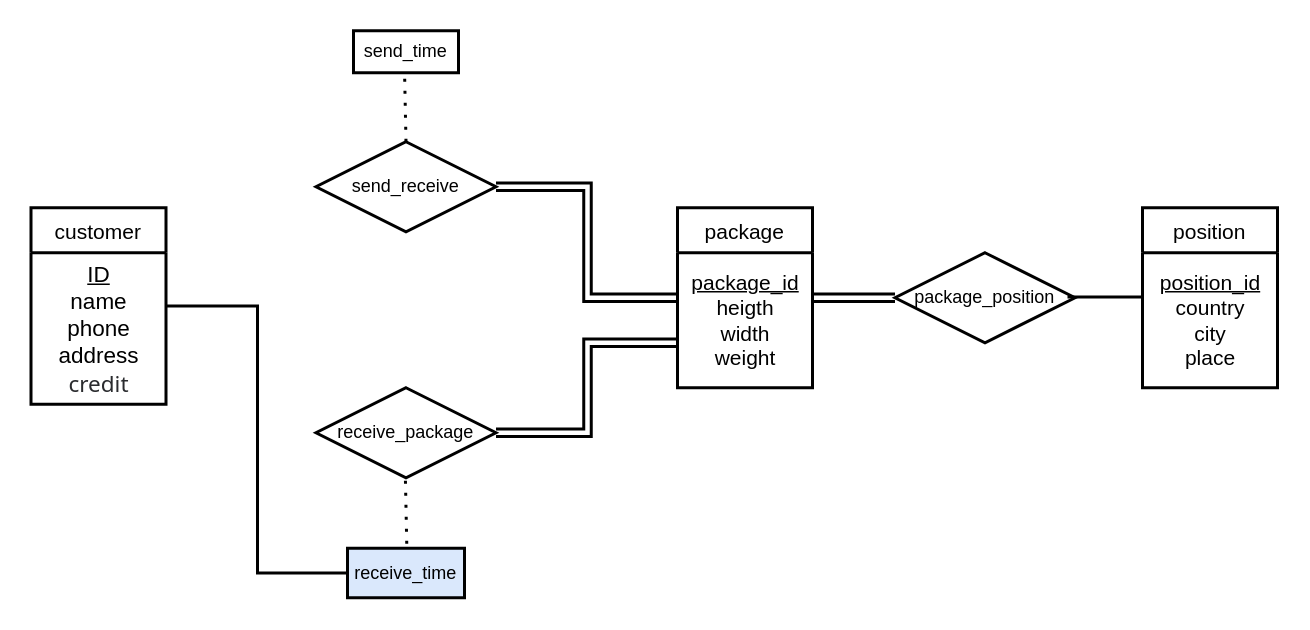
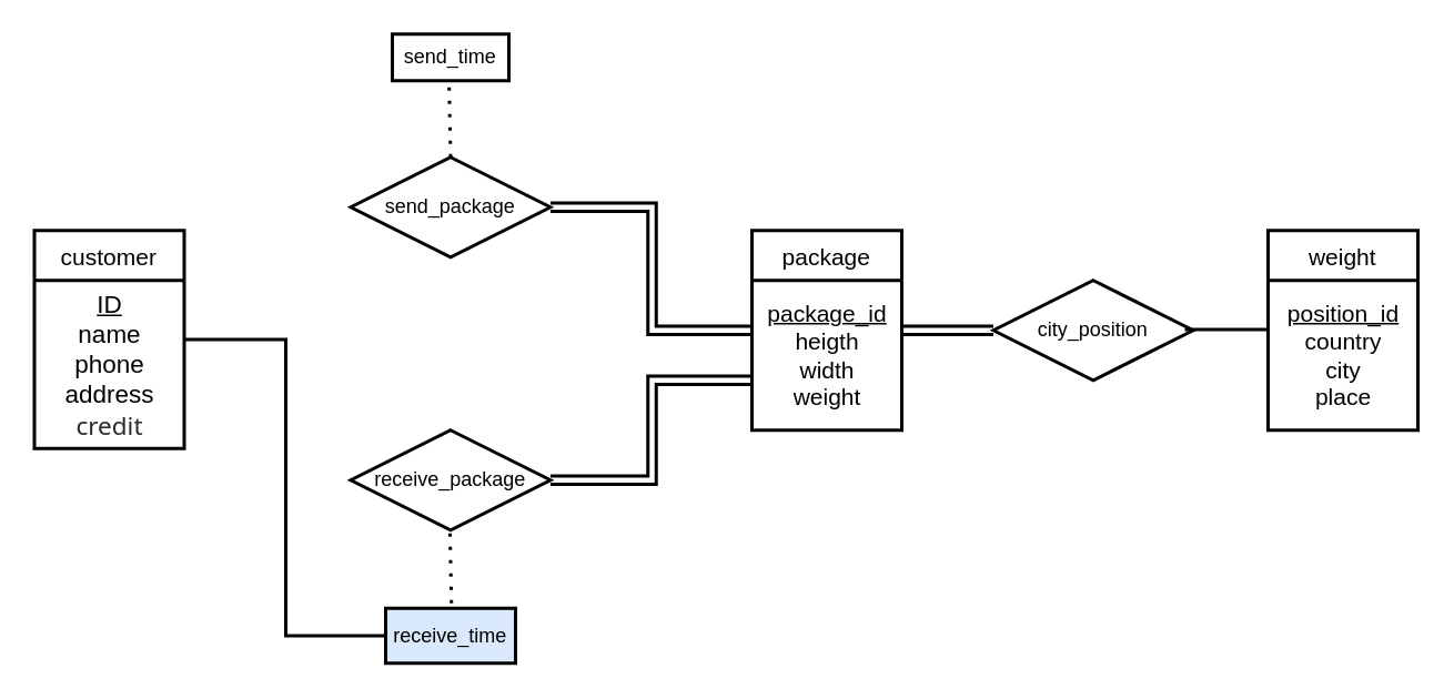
- <mxCell id="7" value="send_receive" style="shape=rhombus;perimeter=rhombusPerimeter;whiteSpace=wrap;html=1;align=center;rounded=0;shadow=0;glass=0;sketch=0;strokeWidth=2;" vertex="1" parent="1"><mxGeometry x="210" y="94" width="120" height="60" as="geometry" /></mxCell>
+ <mxCell id="7" value="send_package" style="shape=rhombus;perimeter=rhombusPerimeter;whiteSpace=wrap;html=1;align=center;rounded=0;shadow=0;glass=0;sketch=0;strokeWidth=2;" vertex="1" parent="1"><mxGeometry x="210" y="94" width="120" height="60" as="geometry" /></mxCell>
- <mxCell id="4" value="position" style="swimlane;childLayout=stackLayout;horizontal=1;startSize=30;horizontalStack=0;rounded=0;fontSize=14;fontStyle=0;strokeWidth=2;resizeParent=0;resizeLast=1;shadow=0;dashed=0;align=center;sketch=0;glass=0;" vertex="1" parent="1"><mxGeometry x="761" y="138" width="90" height="120" as="geometry" /></mxCell>
+ <mxCell id="4" value="weight" style="swimlane;childLayout=stackLayout;horizontal=1;startSize=30;horizontalStack=0;rounded=0;fontSize=14;fontStyle=0;strokeWidth=2;resizeParent=0;resizeLast=1;shadow=0;dashed=0;align=center;sketch=0;glass=0;" vertex="1" parent="1"><mxGeometry x="761" y="138" width="90" height="120" as="geometry" /></mxCell>
- <mxCell id="8" value="package_position" style="shape=rhombus;perimeter=rhombusPerimeter;whiteSpace=wrap;html=1;align=center;rounded=0;shadow=0;glass=0;sketch=0;strokeWidth=2;" vertex="1" parent="1"><mxGeometry x="596" y="168" width="120" height="60" as="geometry" /></mxCell>
+ <mxCell id="8" value="city_position" style="shape=rhombus;perimeter=rhombusPerimeter;whiteSpace=wrap;html=1;align=center;rounded=0;shadow=0;glass=0;sketch=0;strokeWidth=2;" vertex="1" parent="1"><mxGeometry x="596" y="168" width="120" height="60" as="geometry" /></mxCell>
